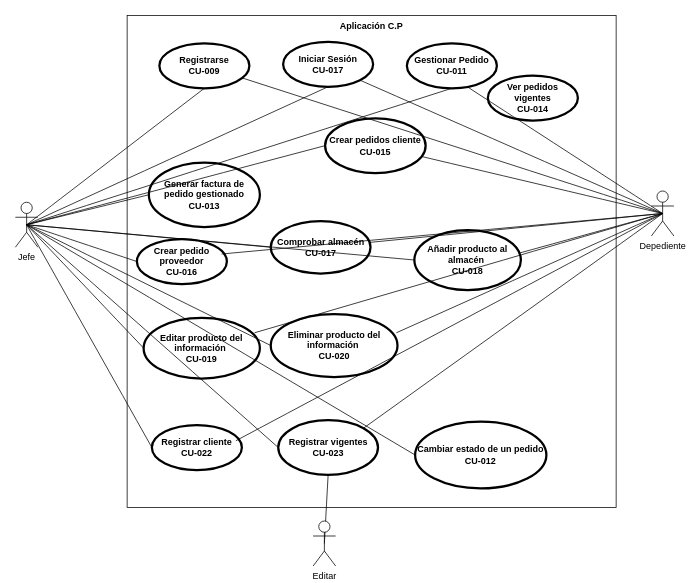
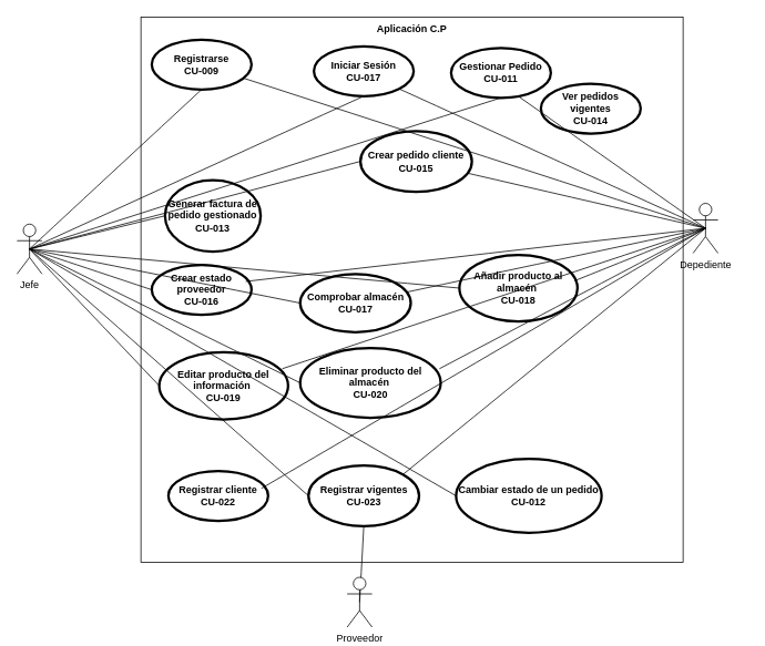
- <mxCell id="3" value="Registrarse&lt;div&gt;CU-009&lt;/div&gt;" style="shape=ellipse;html=1;strokeWidth=3;fontStyle=1;whiteSpace=wrap;align=center;perimeter=ellipsePerimeter;" parent="1" vertex="1"><mxGeometry x="212" y="57" width="120" height="60" as="geometry" /></mxCell>
+ <mxCell id="3" value="Registrarse&lt;div&gt;CU-009&lt;/div&gt;" style="shape=ellipse;html=1;strokeWidth=3;fontStyle=1;whiteSpace=wrap;align=center;perimeter=ellipsePerimeter;" parent="1" vertex="1"><mxGeometry x="182" y="47" width="120" height="60" as="geometry" /></mxCell>
- <mxCell id="12" value="Crear pedidos cliente&lt;div&gt;CU-015&lt;/div&gt;" style="shape=ellipse;html=1;strokeWidth=3;fontStyle=1;whiteSpace=wrap;align=center;perimeter=ellipsePerimeter;" parent="1" vertex="1"><mxGeometry x="433" y="157" width="134" height="73" as="geometry" /></mxCell>
+ <mxCell id="12" value="Crear pedido cliente&lt;div&gt;CU-015&lt;/div&gt;" style="shape=ellipse;html=1;strokeWidth=3;fontStyle=1;whiteSpace=wrap;align=center;perimeter=ellipsePerimeter;" parent="1" vertex="1"><mxGeometry x="433" y="157" width="134" height="73" as="geometry" /></mxCell>
- <mxCell id="14" value="Generar factura de pedido gestionado&lt;div&gt;CU-013&lt;/div&gt;" style="shape=ellipse;html=1;strokeWidth=3;fontStyle=1;whiteSpace=wrap;align=center;perimeter=ellipsePerimeter;" parent="1" vertex="1"><mxGeometry x="198" y="216" width="148" height="86" as="geometry" /></mxCell>
+ <mxCell id="14" value="Generar factura de pedido gestionado&lt;div&gt;CU-013&lt;/div&gt;" style="shape=ellipse;html=1;strokeWidth=3;fontStyle=1;whiteSpace=wrap;align=center;perimeter=ellipsePerimeter;" parent="1" vertex="1"><mxGeometry x="198" y="216" width="115" height="86" as="geometry" /></mxCell>
- <mxCell id="38" value="Depediente" style="shape=umlActor;html=1;verticalLabelPosition=bottom;verticalAlign=top;align=center;" vertex="1" parent="1"><mxGeometry x="868" y="254" width="30" height="60" as="geometry" /></mxCell>
+ <mxCell id="38" value="Depediente" style="shape=umlActor;html=1;verticalLabelPosition=bottom;verticalAlign=top;align=center;" vertex="1" parent="1"><mxGeometry x="833" y="244" width="30" height="60" as="geometry" /></mxCell>
- <mxCell id="5" value="Comprobar almacén&lt;div&gt;CU-017&lt;/div&gt;" style="shape=ellipse;html=1;strokeWidth=3;fontStyle=1;whiteSpace=wrap;align=center;perimeter=ellipsePerimeter;" parent="1" vertex="1"><mxGeometry x="360.5" y="294" width="133" height="70" as="geometry" /></mxCell>
+ <mxCell id="5" value="Comprobar almacén&lt;div&gt;CU-017&lt;/div&gt;" style="shape=ellipse;html=1;strokeWidth=3;fontStyle=1;whiteSpace=wrap;align=center;perimeter=ellipsePerimeter;" parent="1" vertex="1"><mxGeometry x="360.5" y="329" width="133" height="70" as="geometry" /></mxCell>
- <mxCell id="8" value="Crear pedido proveedor&lt;div&gt;CU-016&lt;/div&gt;" style="shape=ellipse;html=1;strokeWidth=3;fontStyle=1;whiteSpace=wrap;align=center;perimeter=ellipsePerimeter;" parent="1" vertex="1"><mxGeometry x="182" y="318" width="120" height="60" as="geometry" /></mxCell>
+ <mxCell id="8" value="Crear estado proveedor&lt;div&gt;CU-016&lt;/div&gt;" style="shape=ellipse;html=1;strokeWidth=3;fontStyle=1;whiteSpace=wrap;align=center;perimeter=ellipsePerimeter;" parent="1" vertex="1"><mxGeometry x="182" y="318" width="120" height="60" as="geometry" /></mxCell>
- <mxCell id="26" style="edgeStyle=none;curved=1;rounded=0;orthogonalLoop=1;jettySize=auto;html=1;exitX=0.5;exitY=0.5;exitDx=0;exitDy=0;exitPerimeter=0;entryX=0;entryY=0.5;entryDx=0;entryDy=0;fontSize=12;startSize=8;endSize=8;endArrow=none;endFill=0;" parent="1" source="30" target="15" edge="1"><mxGeometry relative="1" as="geometry" /></mxCell>
- <mxCell id="10" value="Eliminar producto del información&amp;nbsp;&lt;div&gt;CU-020&lt;/div&gt;" style="shape=ellipse;html=1;strokeWidth=3;fontStyle=1;whiteSpace=wrap;align=center;perimeter=ellipsePerimeter;" parent="1" vertex="1"><mxGeometry x="360.5" y="418" width="169" height="84" as="geometry" /></mxCell>
+ <mxCell id="10" value="Eliminar producto del almacén&amp;nbsp;&lt;div&gt;CU-020&lt;/div&gt;" style="shape=ellipse;html=1;strokeWidth=3;fontStyle=1;whiteSpace=wrap;align=center;perimeter=ellipsePerimeter;" parent="1" vertex="1"><mxGeometry x="360.5" y="418" width="169" height="84" as="geometry" /></mxCell>
- <mxCell id="9" value="Cambiar estado de un pedido&lt;div&gt;CU-012&lt;/div&gt;" style="shape=ellipse;html=1;strokeWidth=3;fontStyle=1;whiteSpace=wrap;align=center;perimeter=ellipsePerimeter;" parent="1" vertex="1"><mxGeometry x="553" y="561.5" width="175" height="89" as="geometry" /></mxCell>
+ <mxCell id="9" value="Cambiar estado de un pedido&lt;div&gt;CU-012&lt;/div&gt;" style="shape=ellipse;html=1;strokeWidth=3;fontStyle=1;whiteSpace=wrap;align=center;perimeter=ellipsePerimeter;" parent="1" vertex="1"><mxGeometry x="548" y="551.5" width="175" height="89" as="geometry" /></mxCell>
- <mxCell id="32" value="Editar" style="shape=umlActor;html=1;verticalLabelPosition=bottom;verticalAlign=top;align=center;" parent="1" vertex="1"><mxGeometry x="417" y="694" width="30" height="60" as="geometry" /></mxCell>
+ <mxCell id="32" value="Proveedor" style="shape=umlActor;html=1;verticalLabelPosition=bottom;verticalAlign=top;align=center;" parent="1" vertex="1"><mxGeometry x="417" y="694" width="30" height="60" as="geometry" /></mxCell>
